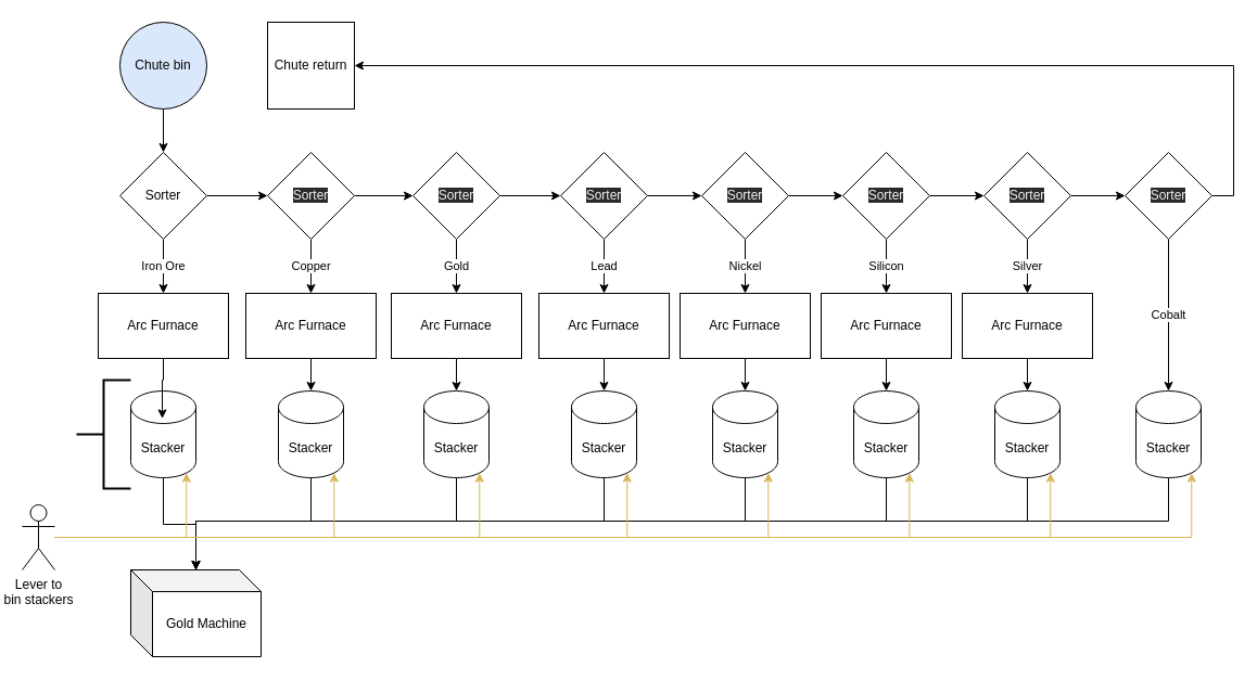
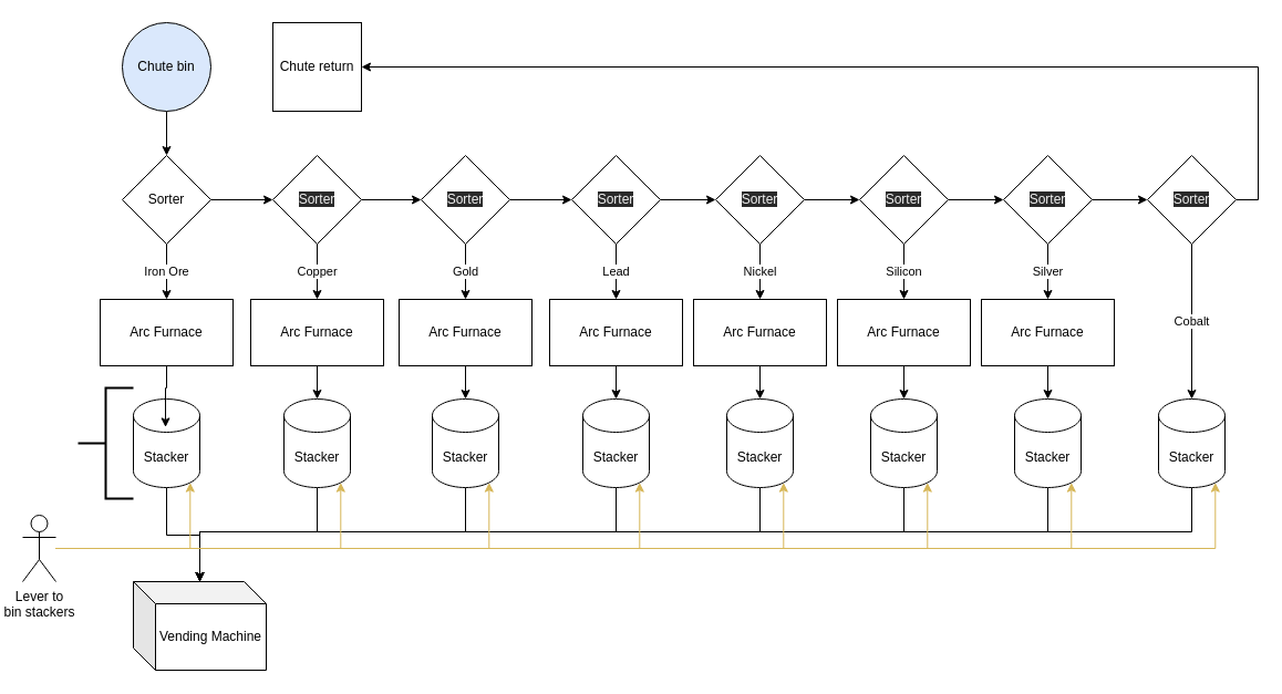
- <mxCell id="60" value="Gold Machine" style="shape=cube;whiteSpace=wrap;html=1;boundedLbl=1;backgroundOutline=1;darkOpacity=0.05;darkOpacity2=0.1;" vertex="1" parent="1"><mxGeometry x="120" y="525" width="120" height="80" as="geometry" /></mxCell>
+ <mxCell id="60" value="Vending Machine" style="shape=cube;whiteSpace=wrap;html=1;boundedLbl=1;backgroundOutline=1;darkOpacity=0.05;darkOpacity2=0.1;" vertex="1" parent="1"><mxGeometry x="120" y="525" width="120" height="80" as="geometry" /></mxCell>
